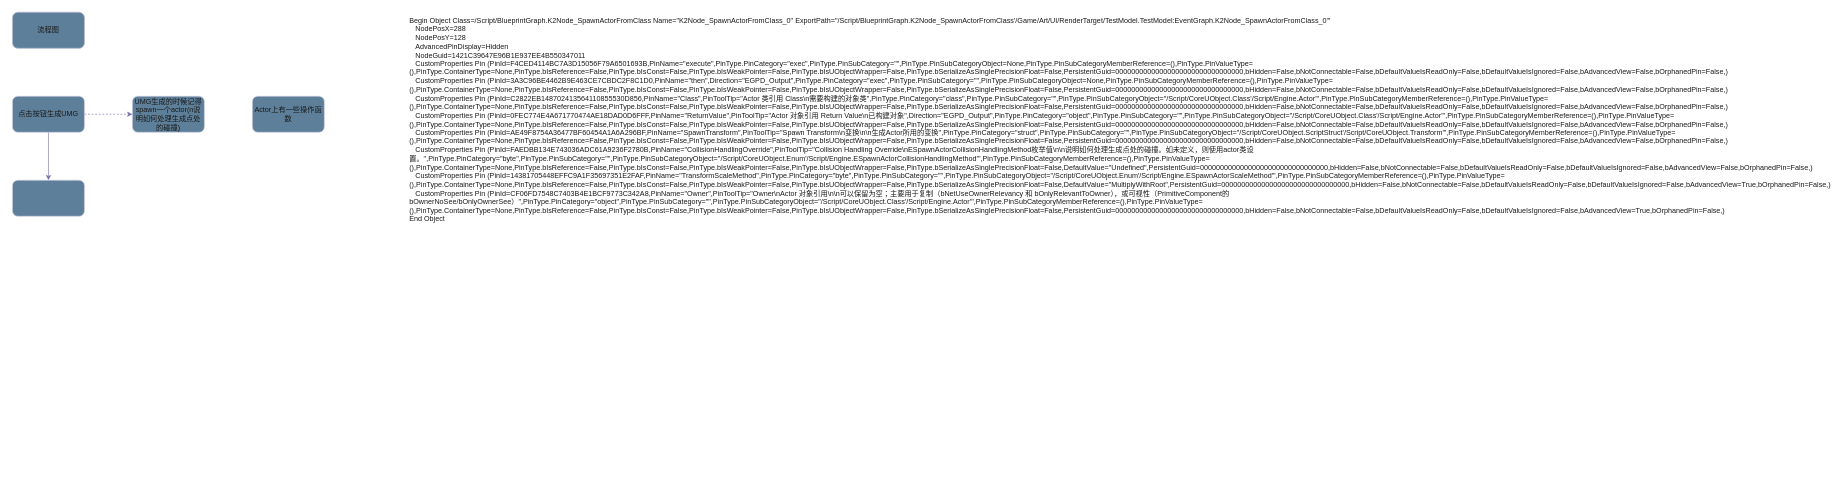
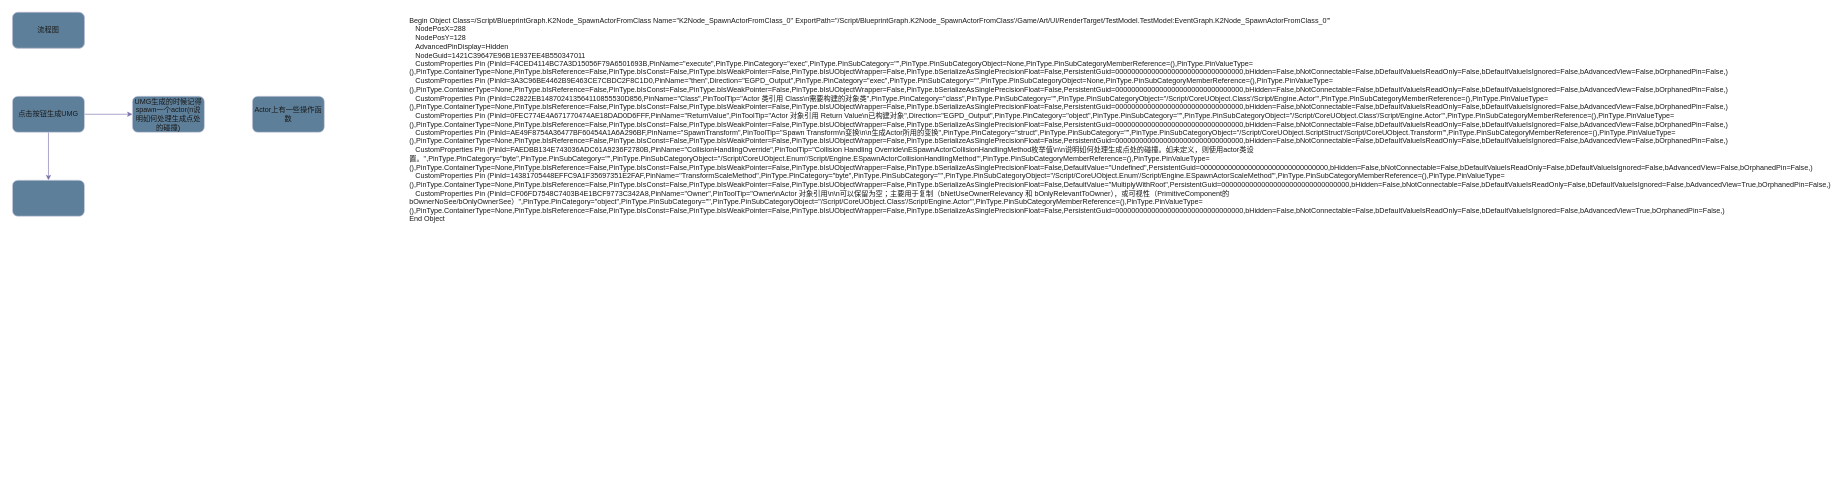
- <mxCell id="4" value="" style="edgeStyle=orthogonalEdgeStyle;rounded=0;orthogonalLoop=1;jettySize=auto;html=1;strokeColor=#736CA8;fontColor=#1A1A1A;dashed=1;" edge="1" parent="1" source="6" target="7"><mxGeometry relative="1" as="geometry" /></mxCell>
+ <mxCell id="4" value="" style="edgeStyle=orthogonalEdgeStyle;rounded=0;orthogonalLoop=1;jettySize=auto;html=1;strokeColor=#736CA8;fontColor=#1A1A1A;" edge="1" parent="1" source="6" target="7"><mxGeometry relative="1" as="geometry" /></mxCell>
